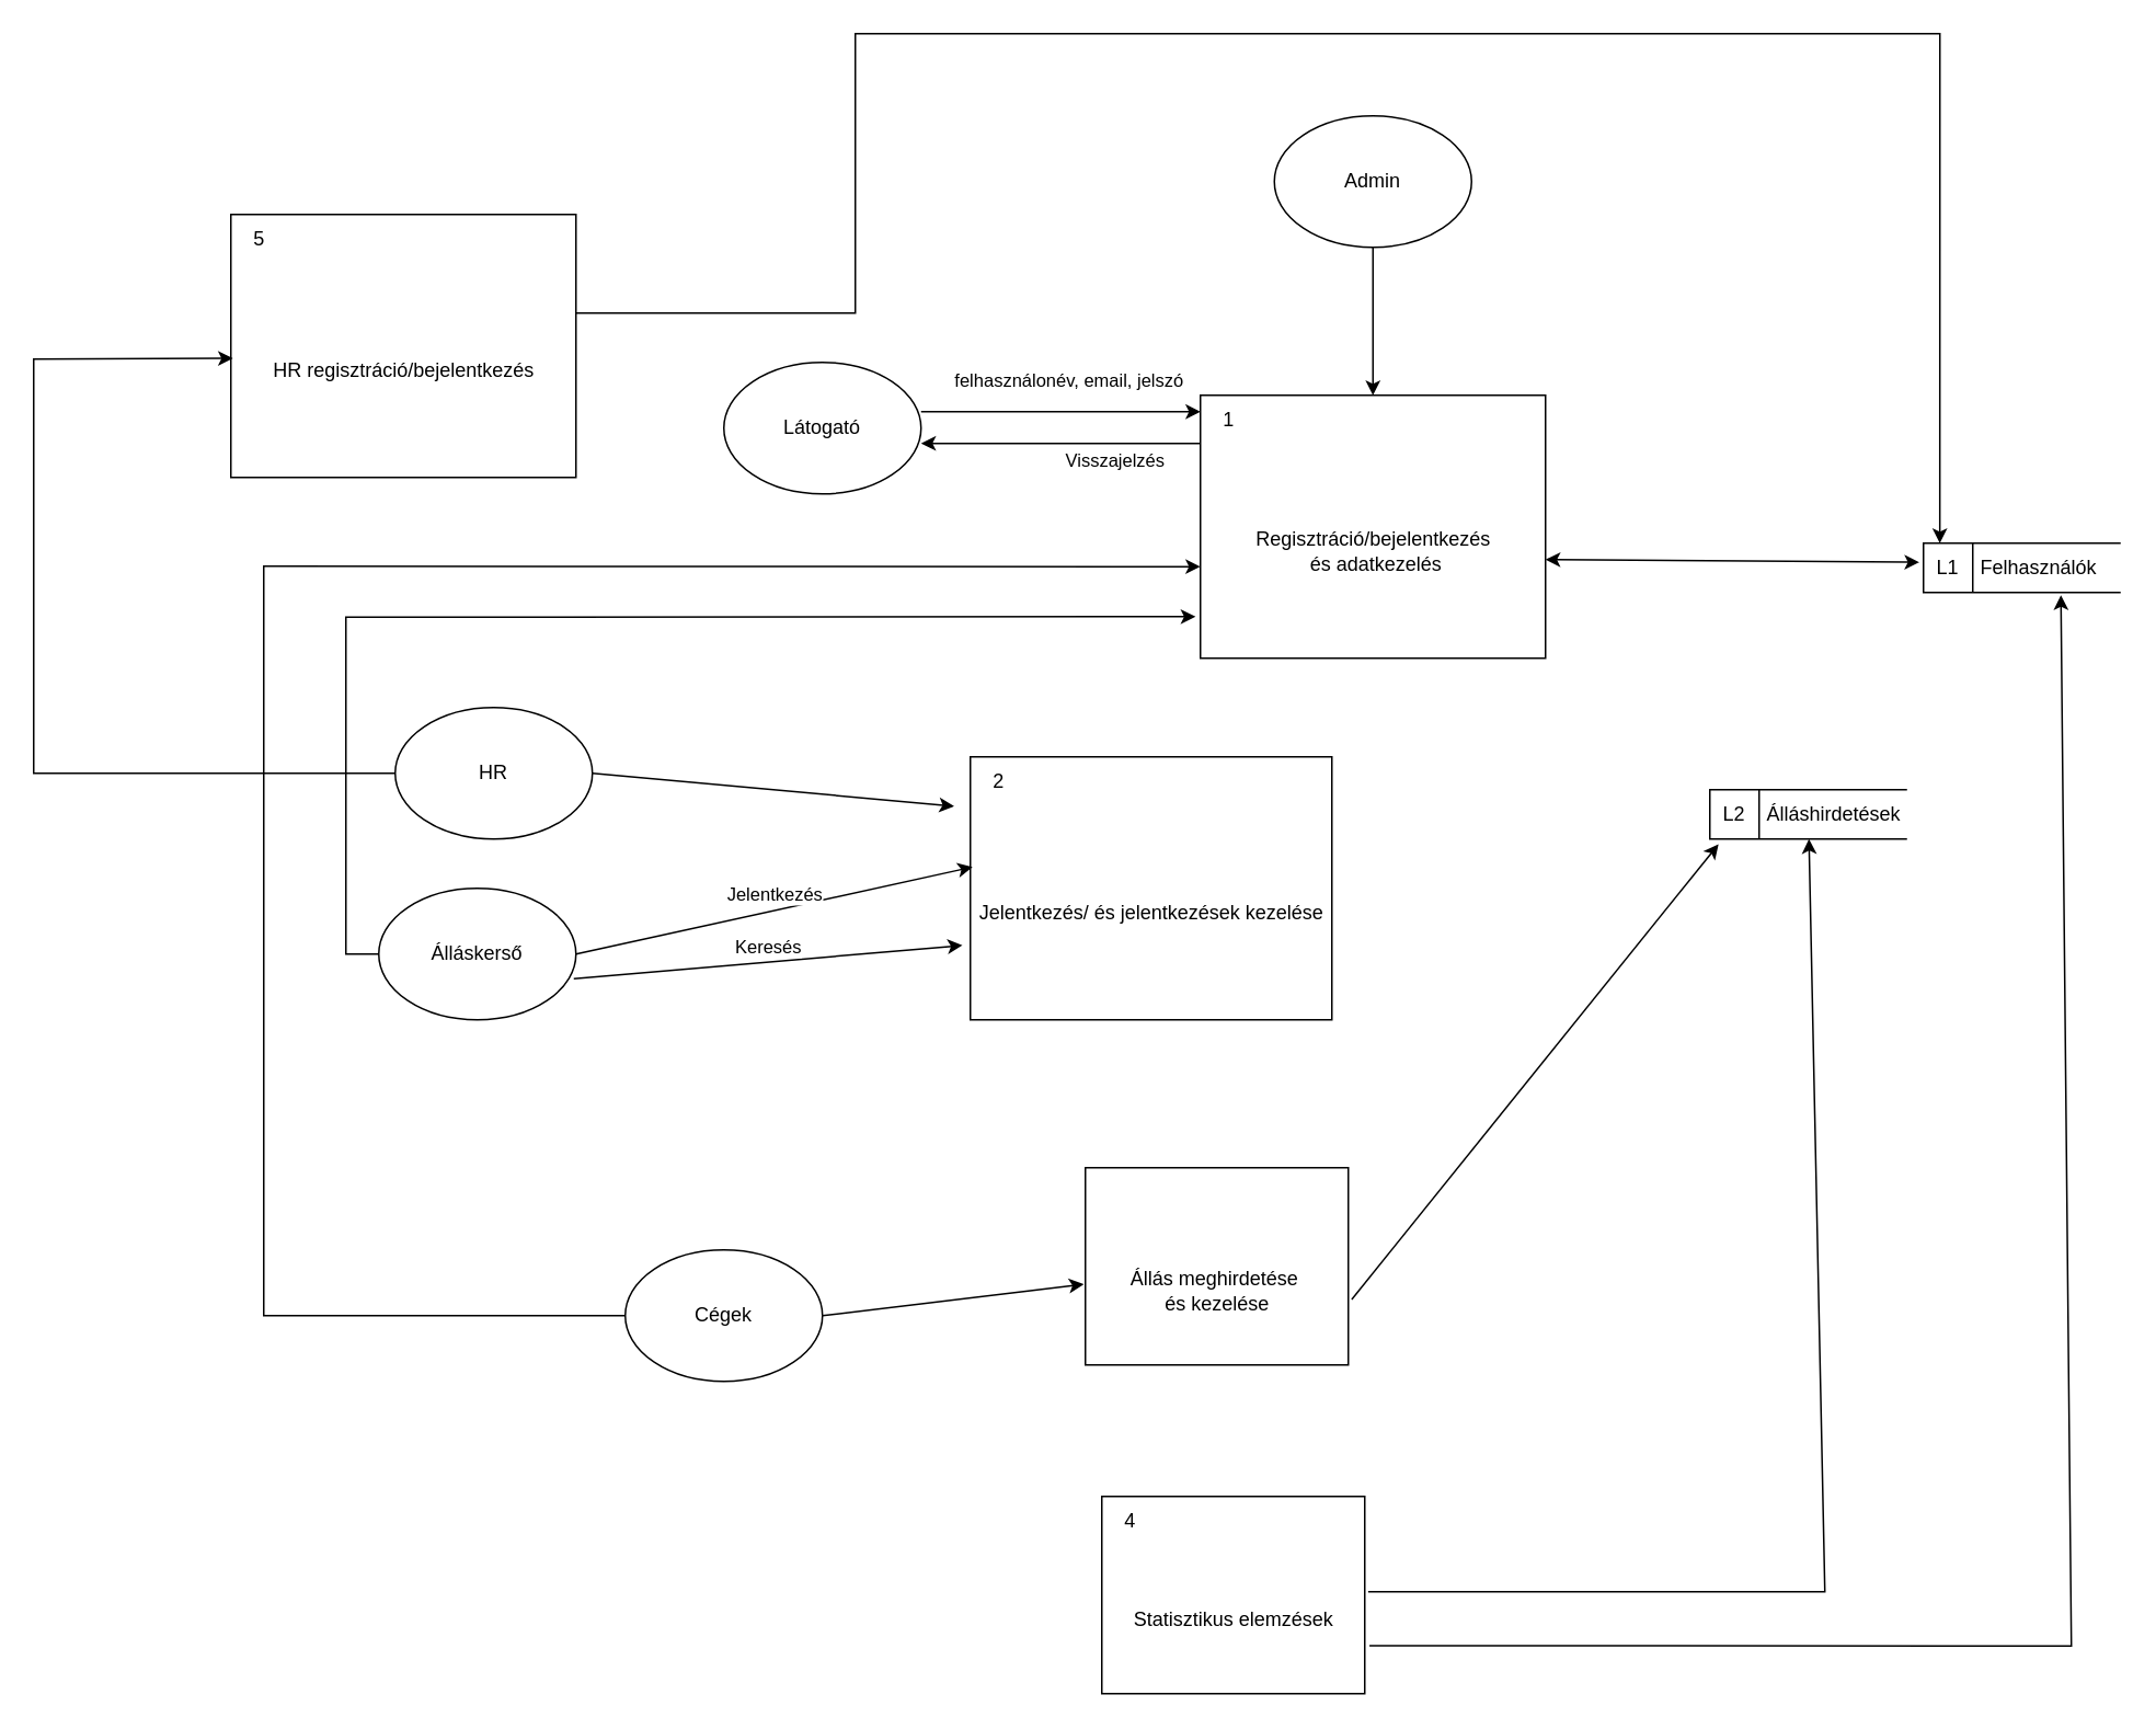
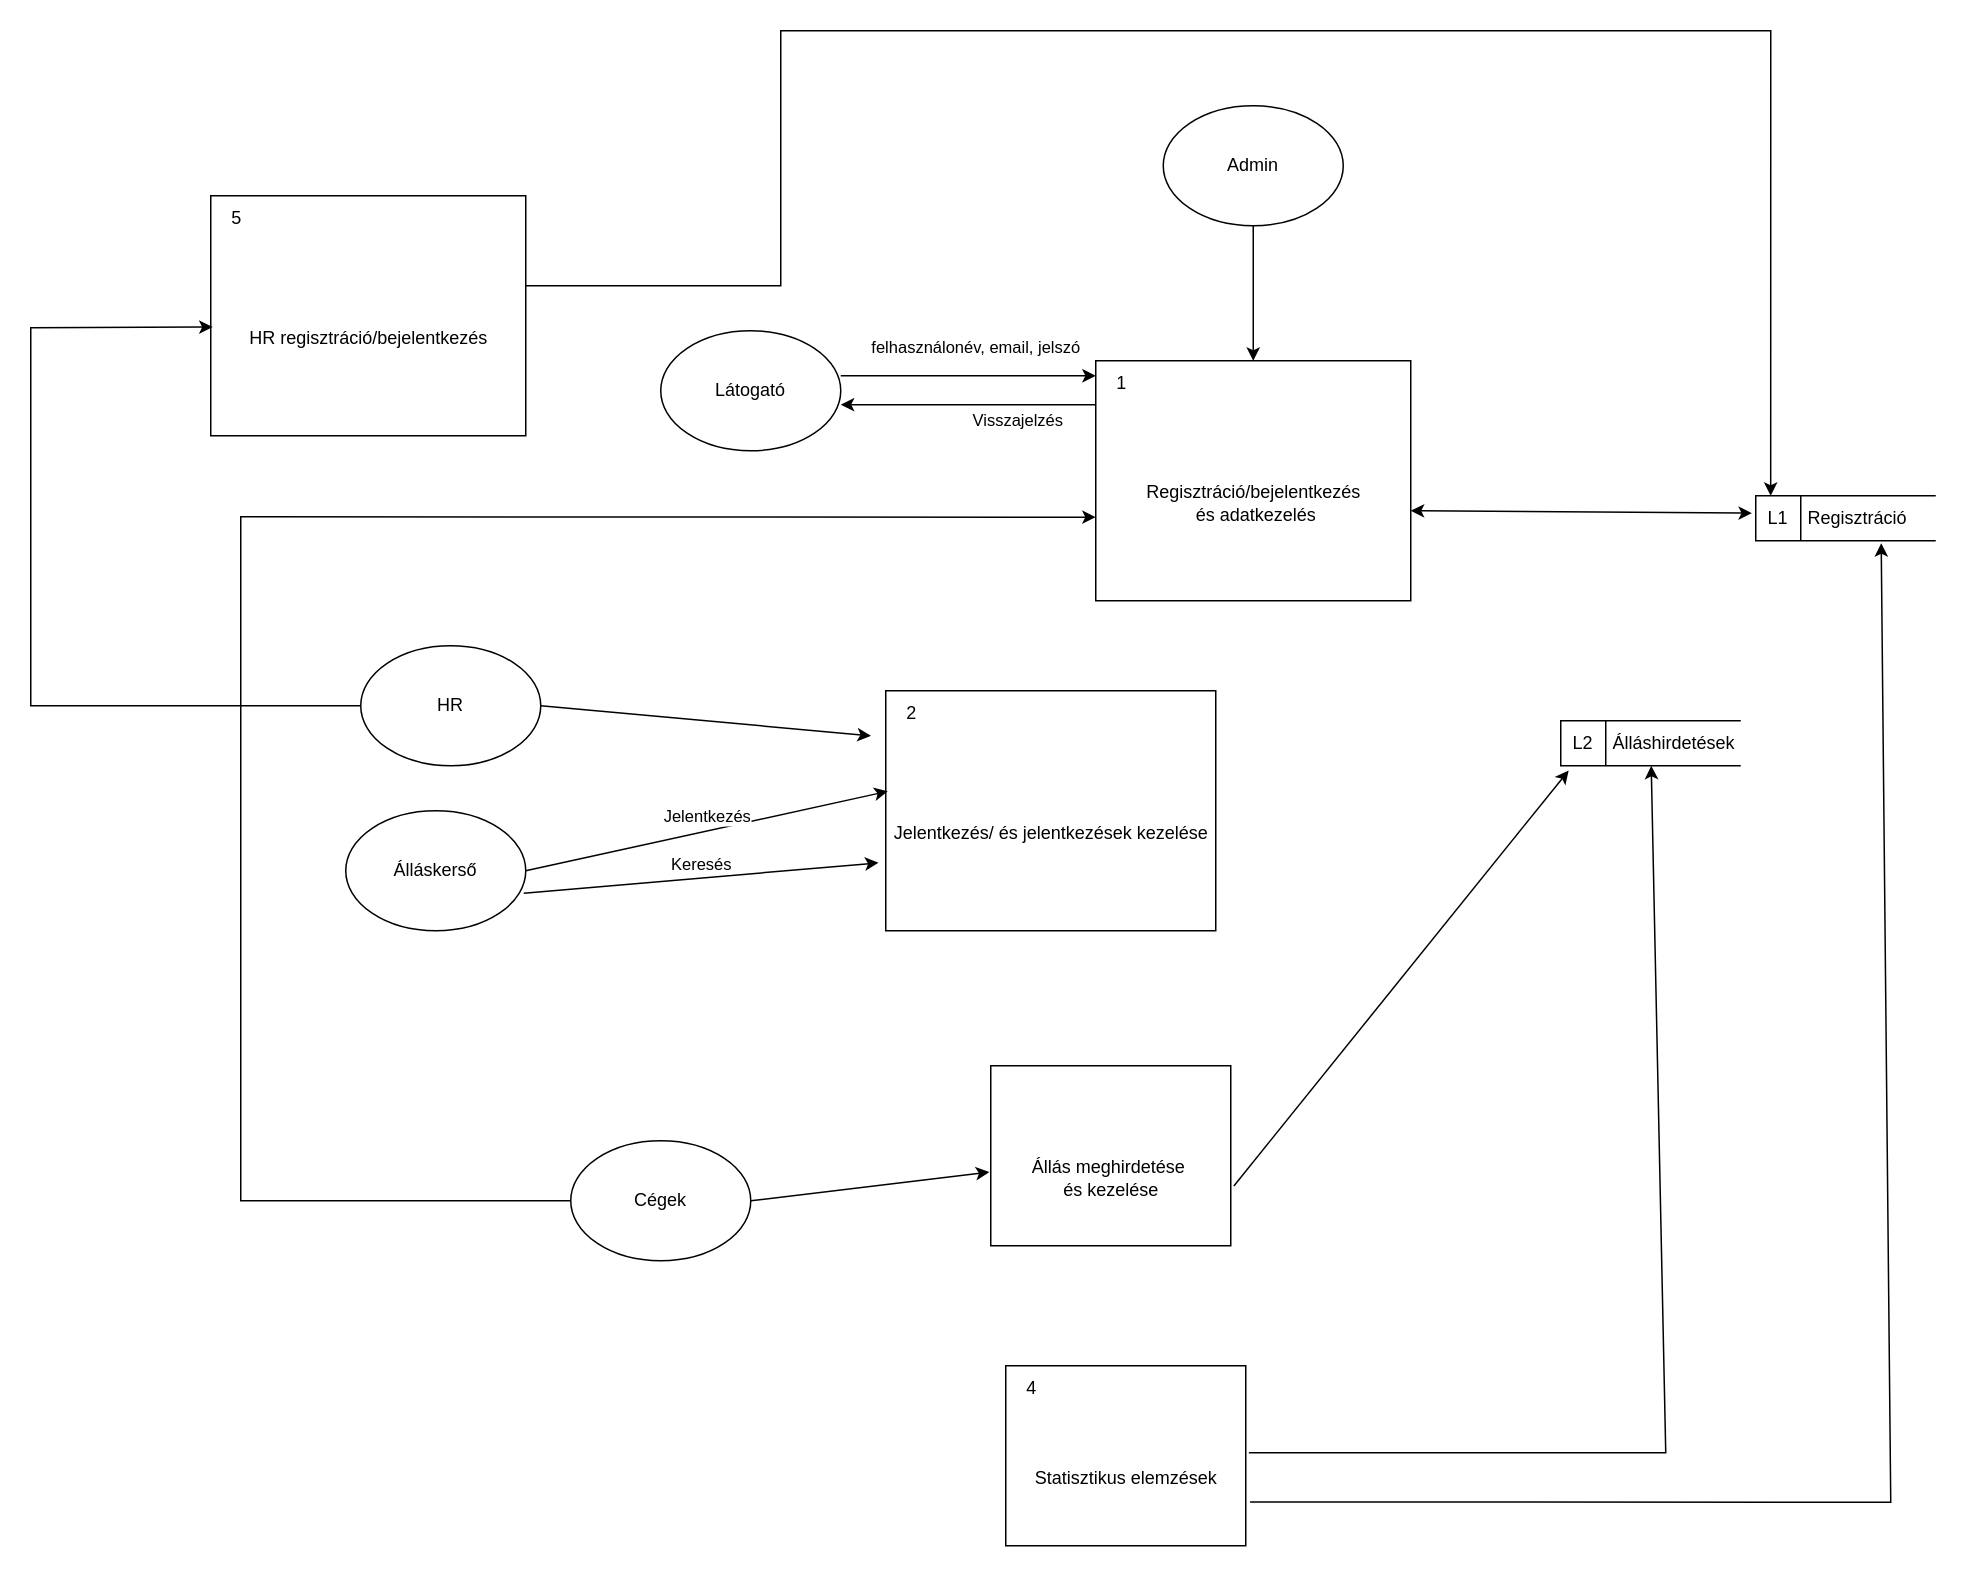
- <mxCell id="8" value="Felhasználók" style="html=1;dashed=0;whitespace=wrap;shape=mxgraph.dfd.dataStoreID;align=left;spacingLeft=33;container=1;collapsible=0;autosize=0;" vertex="1" parent="1"><mxGeometry x="1170" y="330" width="120" height="30" as="geometry" /></mxCell>
+ <mxCell id="8" value="Regisztráció" style="html=1;dashed=0;whitespace=wrap;shape=mxgraph.dfd.dataStoreID;align=left;spacingLeft=33;container=1;collapsible=0;autosize=0;" vertex="1" parent="1"><mxGeometry x="1170" y="330" width="120" height="30" as="geometry" /></mxCell>
- <mxCell id="34" value="" style="endArrow=classic;html=1;rounded=0;verticalAlign=bottom;exitX=0;exitY=0.5;exitDx=0;exitDy=0;entryX=-0.014;entryY=0.842;entryDx=0;entryDy=0;entryPerimeter=0;" edge="1" parent="1" source="7" target="2"><mxGeometry width="50" height="50" relative="1" as="geometry"><mxPoint x="780" y="520" as="sourcePoint" /><mxPoint x="900" y="520" as="targetPoint" /><Array as="points"><mxPoint x="210" y="580" /><mxPoint x="210" y="375" /></Array></mxGeometry></mxCell>
